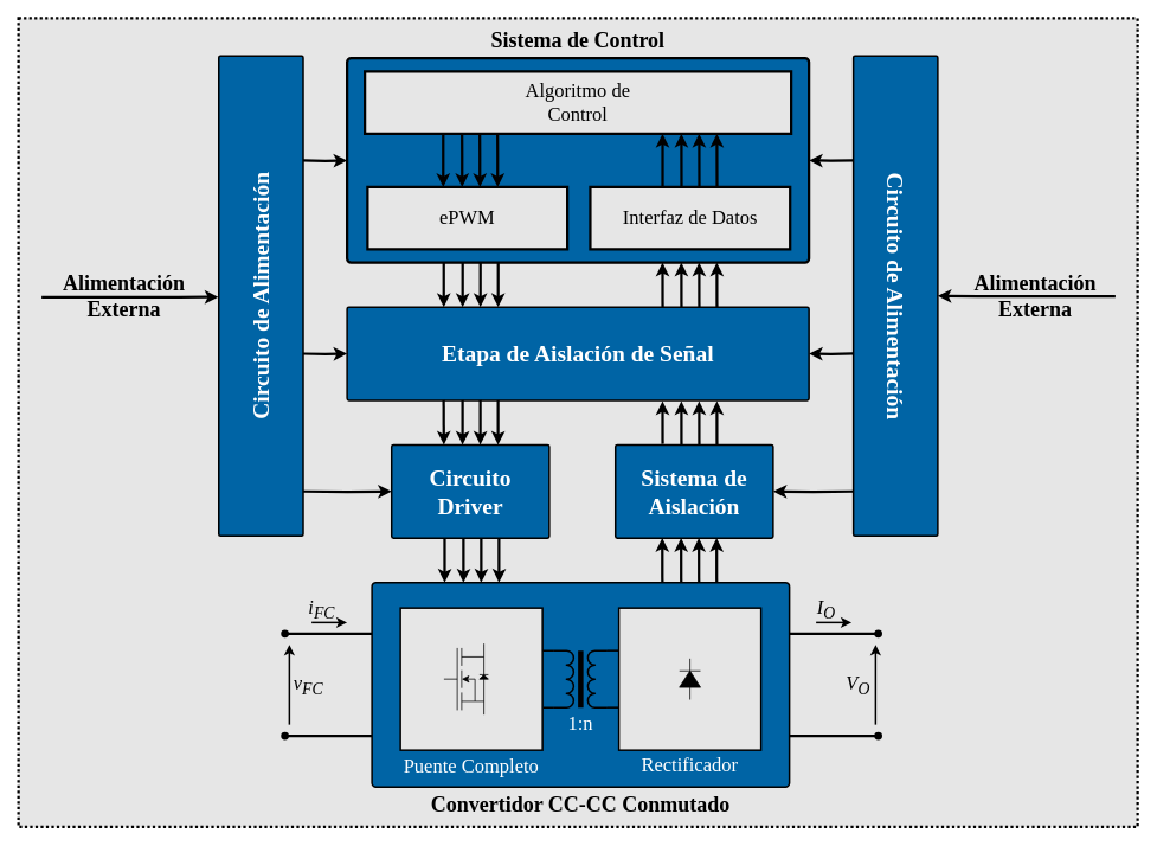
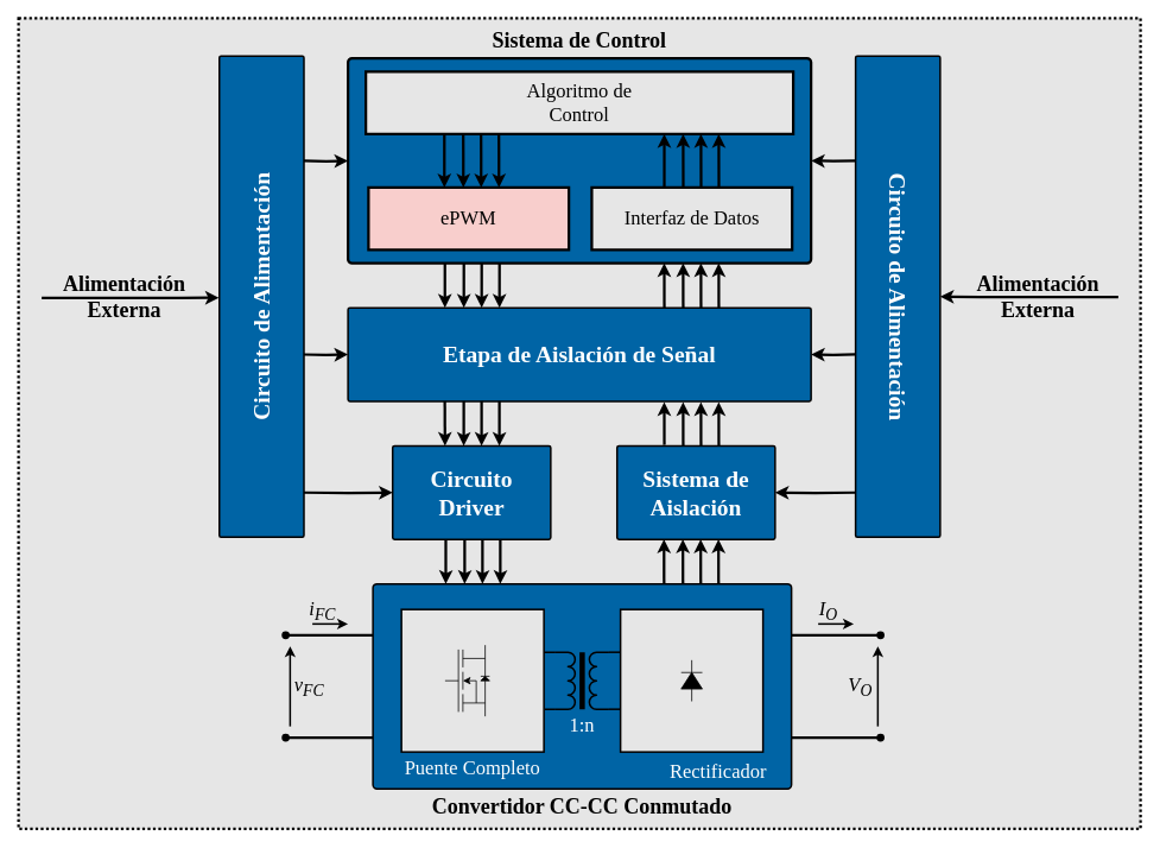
- <mxCell id="28" value="&lt;font style=&quot;font-size: 22px;&quot;&gt;ePWM&lt;/font&gt;" style="rounded=0;whiteSpace=wrap;html=1;shadow=0;fontFamily=Montserrat;fontSize=18;fontColor=#000000;strokeColor=#000000;strokeWidth=3;fillColor=#E6E6E6;connectable=0;" parent="1" vertex="1"><mxGeometry x="413" y="210" width="225" height="70" as="geometry" /></mxCell>
+ <mxCell id="28" value="&lt;font style=&quot;font-size: 22px;&quot;&gt;ePWM&lt;/font&gt;" style="rounded=0;whiteSpace=wrap;html=1;shadow=0;fontFamily=Montserrat;fontSize=18;fontColor=#000000;strokeColor=#000000;strokeWidth=3;fillColor=#f8cecc;connectable=0;" parent="1" vertex="1"><mxGeometry x="413" y="210" width="225" height="70" as="geometry" /></mxCell>
- <mxCell id="12" value="&lt;font color=&quot;#ffffff&quot; style=&quot;font-size: 22px;&quot;&gt;Rectificador&lt;/font&gt;" style="text;html=1;strokeColor=none;fillColor=none;align=center;verticalAlign=middle;whiteSpace=wrap;rounded=0;fontFamily=Montserrat;fontSize=18;fontStyle=0" parent="1" vertex="1"><mxGeometry x="706" y="847.01" width="140" height="27.99" as="geometry" /></mxCell>
+ <mxCell id="12" value="&lt;font color=&quot;#ffffff&quot; style=&quot;font-size: 22px;&quot;&gt;Rectificador&lt;/font&gt;" style="text;html=1;strokeColor=none;fillColor=none;align=center;verticalAlign=middle;whiteSpace=wrap;rounded=0;fontFamily=Montserrat;fontSize=18;fontStyle=0" parent="1" vertex="1"><mxGeometry x="736" y="852.01" width="140" height="27.99" as="geometry" /></mxCell>
